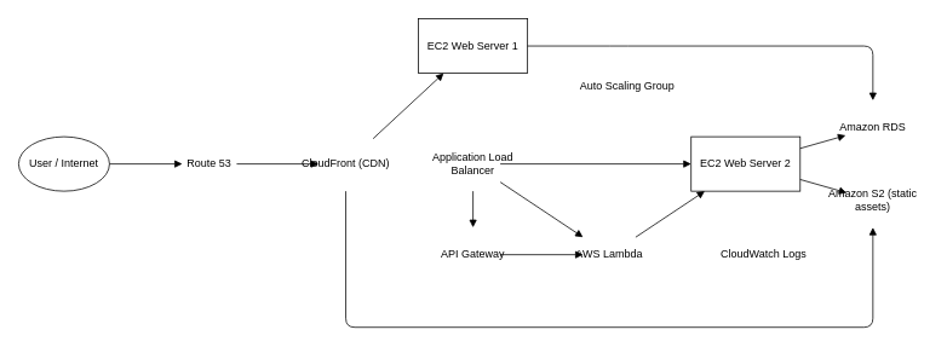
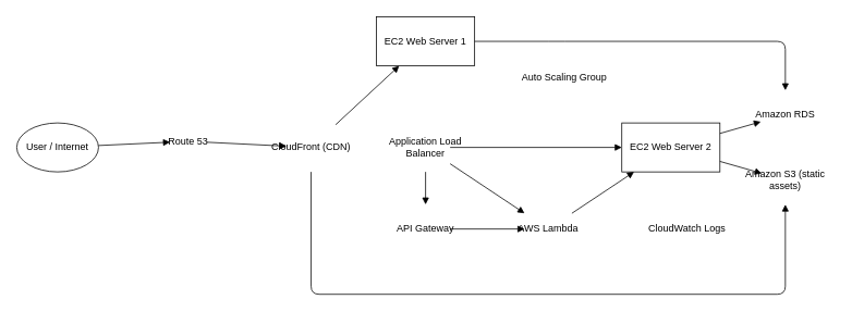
- <mxCell id="3" value="Route 53" style="shape=mxgraph.aws4.route_53;whiteSpace=wrap;html=1;" parent="1" vertex="1"><mxGeometry x="180" y="150" width="100" height="60" as="geometry" /></mxCell>
+ <mxCell id="3" value="Route 53" style="shape=mxgraph.aws4.route_53;whiteSpace=wrap;html=1;" parent="1" vertex="1"><mxGeometry x="180" y="150" width="100" height="45" as="geometry" /></mxCell>
- <mxCell id="10" value="Amazon S2 (static assets)" style="shape=mxgraph.aws4.s3;whiteSpace=wrap;html=1;" parent="1" vertex="1"><mxGeometry x="900" y="190" width="120" height="60" as="geometry" /></mxCell>
+ <mxCell id="10" value="Amazon S3 (static assets)" style="shape=mxgraph.aws4.s3;whiteSpace=wrap;html=1;" parent="1" vertex="1"><mxGeometry x="900" y="190" width="120" height="60" as="geometry" /></mxCell>
